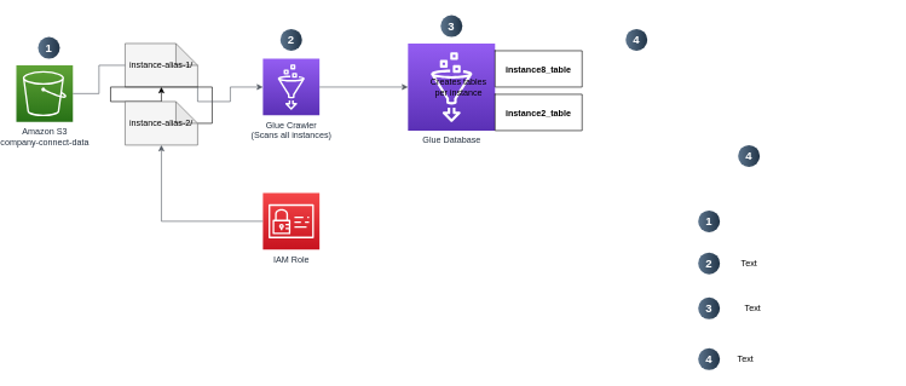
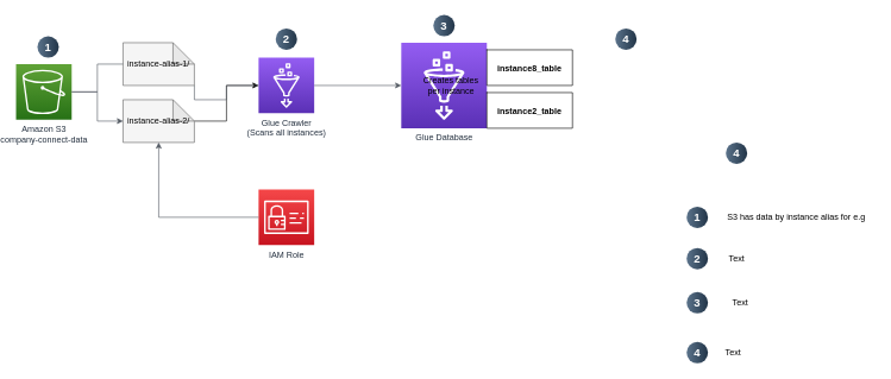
- <mxCell id="13" style="edgeStyle=orthogonalEdgeStyle;rounded=0;orthogonalLoop=1;jettySize=auto;html=1;startArrow=none;startFill=0;endArrow=classic;endFill=1;strokeColor=#545B64;exitX=1;exitY=1;exitDx=0;exitDy=0;exitPerimeter=0;" edge="1" parent="1" source="3" target="6"><mxGeometry relative="1" as="geometry"><mxPoint x="408" y="128" as="sourcePoint" /></mxGeometry></mxCell>
+ <mxCell id="13" style="edgeStyle=orthogonalEdgeStyle;rounded=0;orthogonalLoop=1;jettySize=auto;html=1;startArrow=none;startFill=0;endArrow=none;endFill=1;strokeColor=#545B64;exitX=1;exitY=1;exitDx=0;exitDy=0;exitPerimeter=0;" edge="1" parent="1" source="3" target="6"><mxGeometry relative="1" as="geometry"><mxPoint x="408" y="128" as="sourcePoint" /></mxGeometry></mxCell>
- <mxCell id="4" style="edgeStyle=orthogonalEdgeStyle;rounded=0;orthogonalLoop=1;jettySize=auto;html=1;exitX=0;exitY=0;exitDx=100;exitDy=30;exitPerimeter=0;" edge="1" parent="1" source="5" target="3"><mxGeometry relative="1" as="geometry"><mxPoint x="420" y="119" as="targetPoint" /></mxGeometry></mxCell>
+ <mxCell id="4" style="edgeStyle=orthogonalEdgeStyle;rounded=0;orthogonalLoop=1;jettySize=auto;html=1;exitX=0;exitY=0;exitDx=100;exitDy=30;exitPerimeter=0;" edge="1" parent="1" source="5" target="6"><mxGeometry relative="1" as="geometry"><mxPoint x="420" y="119" as="targetPoint" /></mxGeometry></mxCell>
+ <mxCell id="12" style="edgeStyle=orthogonalEdgeStyle;rounded=0;orthogonalLoop=1;jettySize=auto;html=1;startArrow=none;startFill=0;endArrow=classic;endFill=1;strokeColor=#545B64;" edge="1" parent="1" source="2" target="5"><mxGeometry relative="1" as="geometry" /></mxCell>
+ <mxCell id="22" value="S3 has data by instance alias for e.g&amp;nbsp;" style="text;html=1;align=center;verticalAlign=middle;resizable=0;points=[];autosize=1;strokeColor=none;fillColor=none;" vertex="1" parent="1"><mxGeometry x="1005" y="289" width="220" height="30" as="geometry" /></mxCell>
